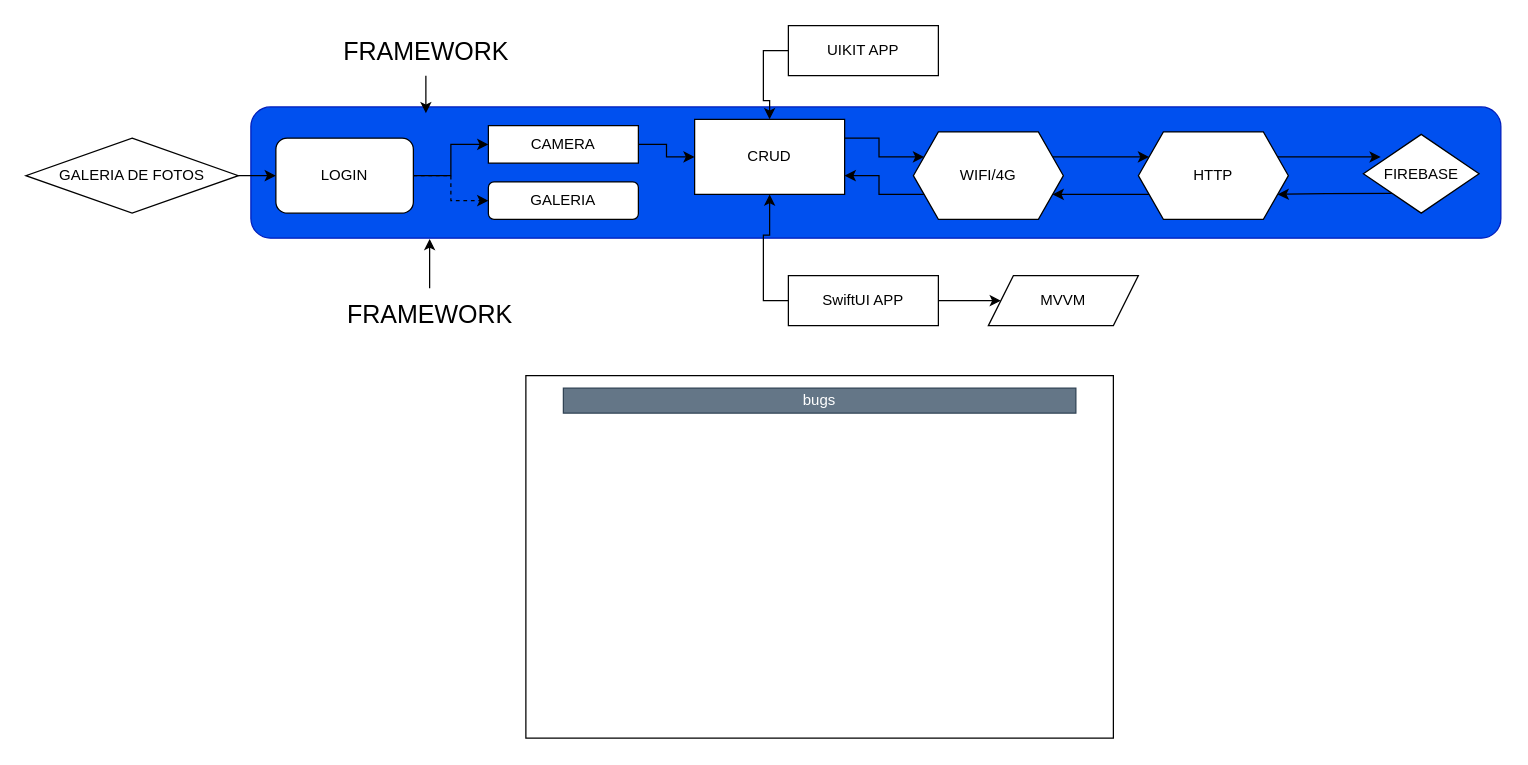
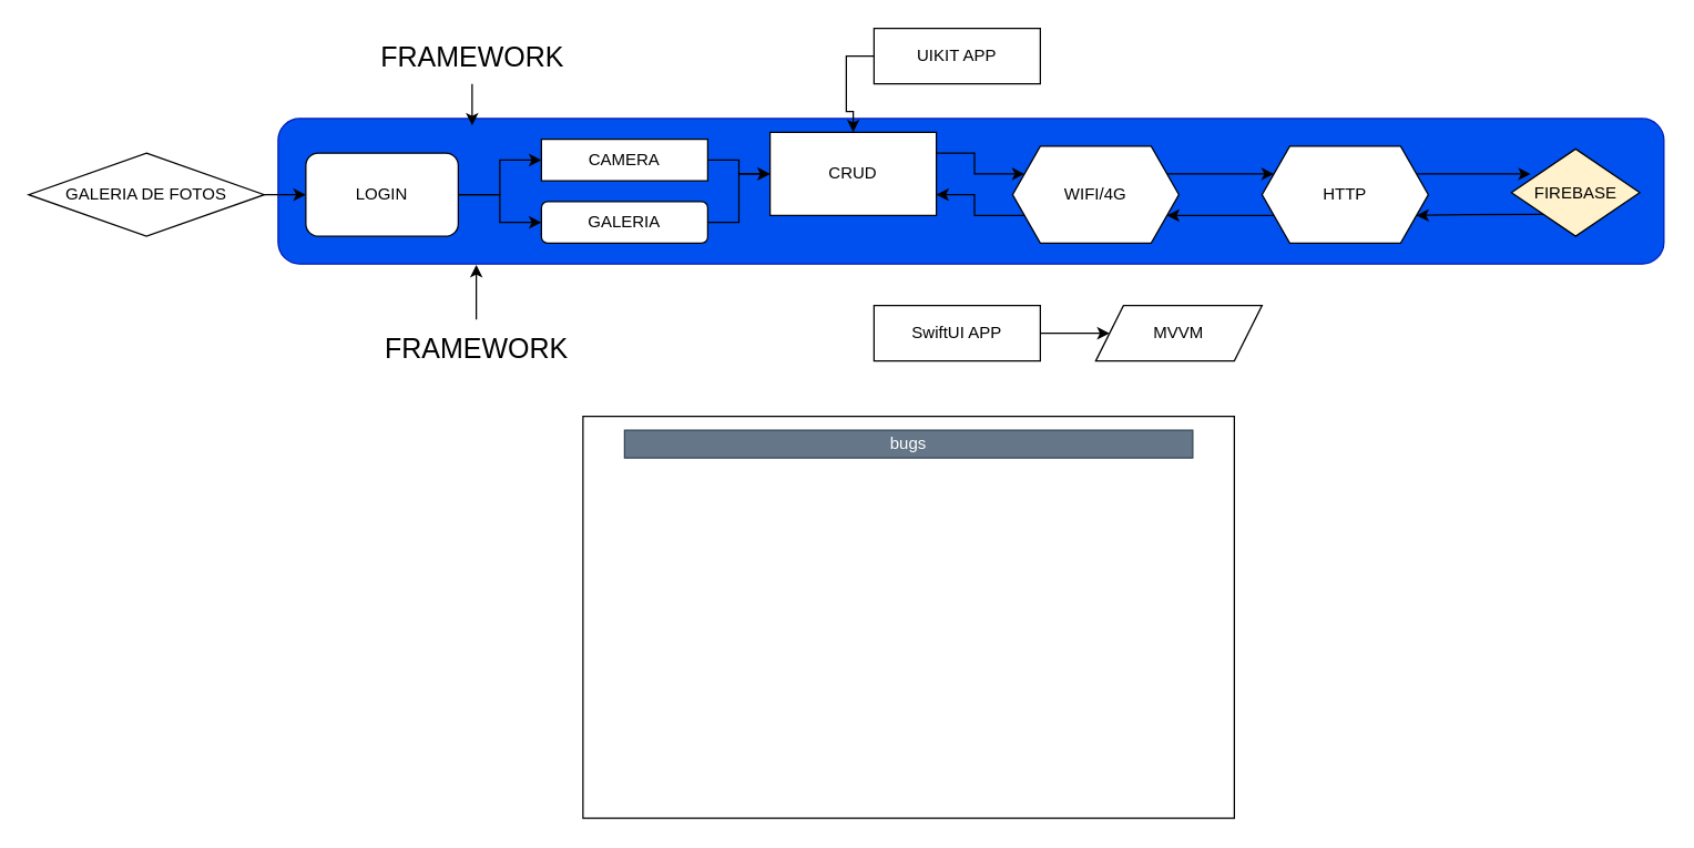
- <mxCell id="6" value="FIREBASE" style="rhombus;whiteSpace=wrap;html=1;" parent="1" vertex="1"><mxGeometry x="1090" y="107" width="92.57" height="63" as="geometry" /></mxCell>
+ <mxCell id="6" value="FIREBASE" style="rhombus;whiteSpace=wrap;html=1;fillColor=#fff2cc;" parent="1" vertex="1"><mxGeometry x="1090" y="107" width="92.57" height="63" as="geometry" /></mxCell>
+ <mxCell id="24" style="edgeStyle=orthogonalEdgeStyle;rounded=0;orthogonalLoop=1;jettySize=auto;html=1;exitX=1;exitY=0.5;exitDx=0;exitDy=0;entryX=0;entryY=0.5;entryDx=0;entryDy=0;" parent="1" source="25" target="4" edge="1"><mxGeometry relative="1" as="geometry" /></mxCell>
- <mxCell id="20" style="edgeStyle=orthogonalEdgeStyle;rounded=0;orthogonalLoop=1;jettySize=auto;html=1;exitX=1;exitY=0.5;exitDx=0;exitDy=0;entryX=0;entryY=0.5;entryDx=0;entryDy=0;dashed=1;" parent="1" source="21" target="25" edge="1"><mxGeometry relative="1" as="geometry" /></mxCell>
+ <mxCell id="20" style="edgeStyle=orthogonalEdgeStyle;rounded=0;orthogonalLoop=1;jettySize=auto;html=1;exitX=1;exitY=0.5;exitDx=0;exitDy=0;entryX=0;entryY=0.5;entryDx=0;entryDy=0;" parent="1" source="21" target="25" edge="1"><mxGeometry relative="1" as="geometry" /></mxCell>
- <mxCell id="12" style="edgeStyle=orthogonalEdgeStyle;rounded=0;orthogonalLoop=1;jettySize=auto;html=1;exitX=0;exitY=0.5;exitDx=0;exitDy=0;entryX=0.5;entryY=1;entryDx=0;entryDy=0;" parent="1" source="14" target="4" edge="1"><mxGeometry relative="1" as="geometry" /></mxCell>
